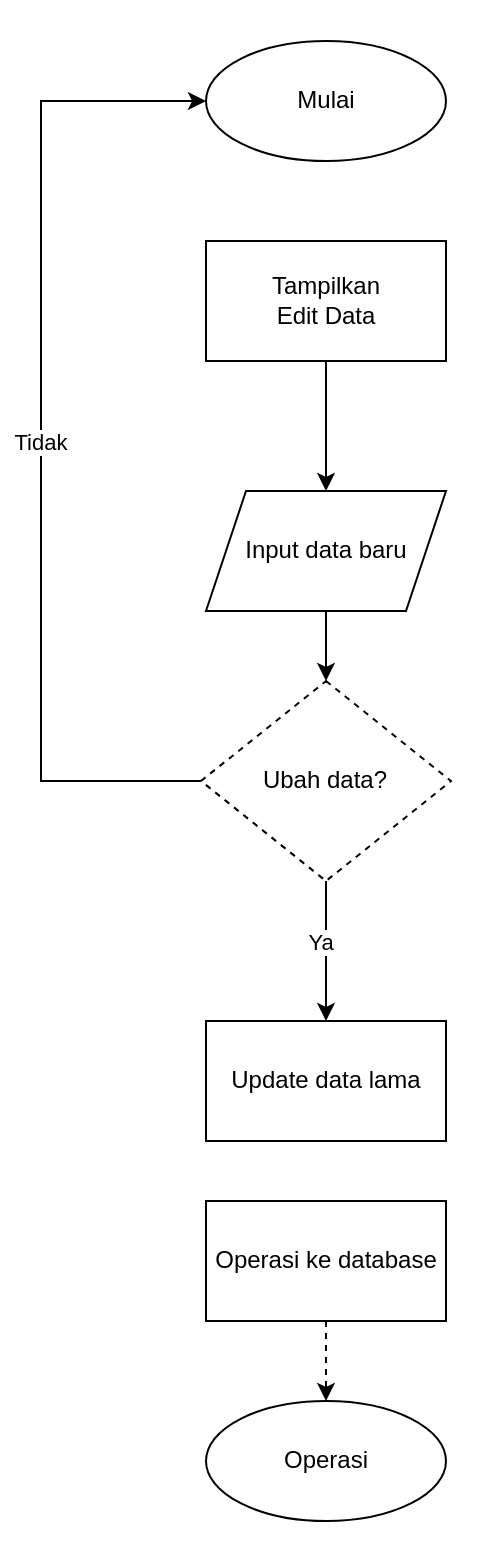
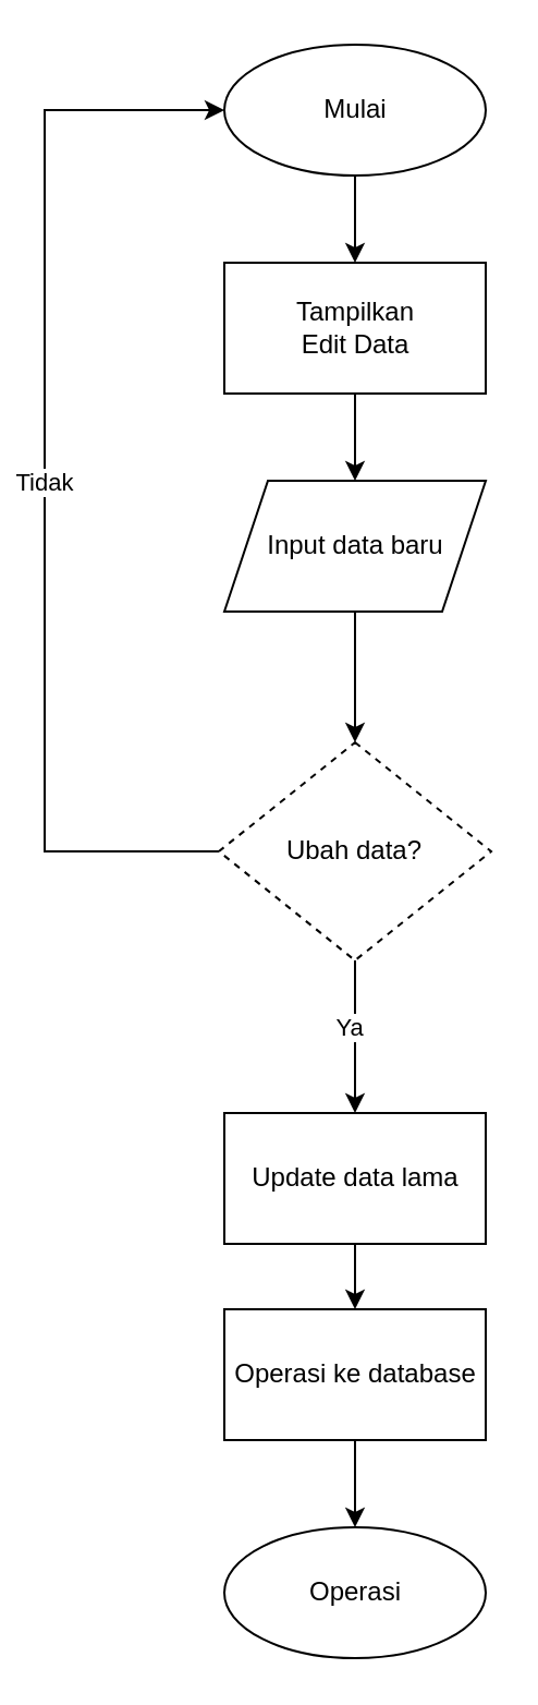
+ <mxCell id="2" style="edgeStyle=orthogonalEdgeStyle;rounded=0;orthogonalLoop=1;jettySize=auto;html=1;exitX=0.5;exitY=1;exitDx=0;exitDy=0;" edge="1" parent="1" source="3" target="6"><mxGeometry relative="1" as="geometry" /></mxCell>
- <mxCell id="8" value="Input data baru" style="shape=parallelogram;perimeter=parallelogramPerimeter;whiteSpace=wrap;html=1;fixedSize=1;" vertex="1" parent="1"><mxGeometry x="102.5" y="245" width="120" height="60" as="geometry" /></mxCell>
+ <mxCell id="8" value="Input data baru" style="shape=parallelogram;perimeter=parallelogramPerimeter;whiteSpace=wrap;html=1;fixedSize=1;" vertex="1" parent="1"><mxGeometry x="102.5" y="220" width="120" height="60" as="geometry" /></mxCell>
+ <mxCell id="14" value="" style="edgeStyle=orthogonalEdgeStyle;rounded=0;orthogonalLoop=1;jettySize=auto;html=1;" edge="1" parent="1" source="15" target="17"><mxGeometry relative="1" as="geometry" /></mxCell>
- <mxCell id="16" value="" style="edgeStyle=orthogonalEdgeStyle;rounded=0;orthogonalLoop=1;jettySize=auto;html=1;dashed=1;" edge="1" parent="1" source="17" target="4"><mxGeometry relative="1" as="geometry" /></mxCell>
+ <mxCell id="16" value="" style="edgeStyle=orthogonalEdgeStyle;rounded=0;orthogonalLoop=1;jettySize=auto;html=1;" edge="1" parent="1" source="17" target="4"><mxGeometry relative="1" as="geometry" /></mxCell>
